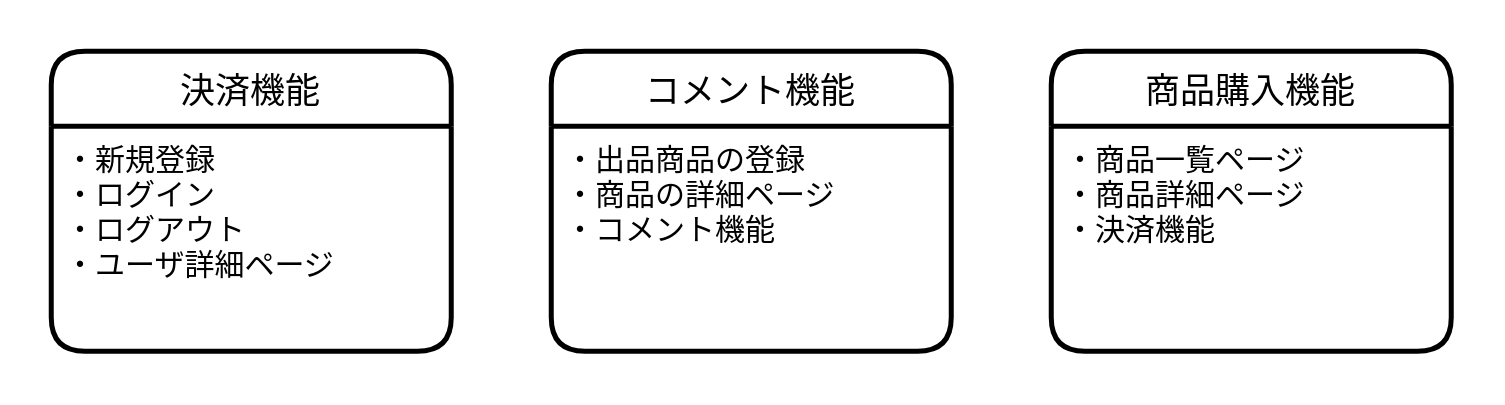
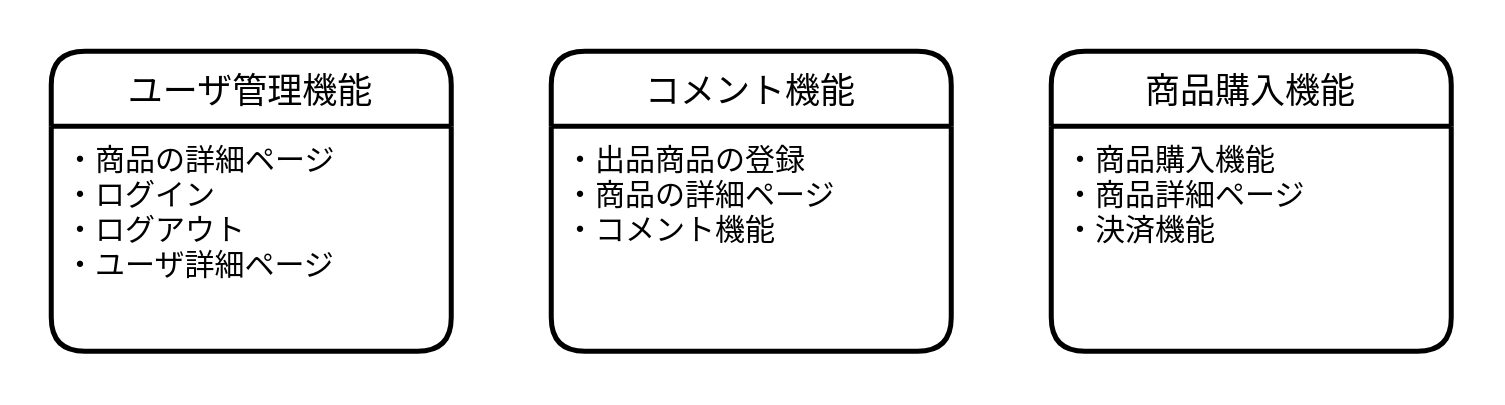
- <mxCell id="2" value="決済機能" style="swimlane;childLayout=stackLayout;horizontal=1;startSize=30;horizontalStack=0;rounded=1;fontSize=14;fontStyle=0;strokeWidth=2;resizeParent=0;resizeLast=1;shadow=0;dashed=0;align=center;" parent="1" vertex="1"><mxGeometry x="20" y="20" width="160" height="120" as="geometry" /></mxCell>
+ <mxCell id="2" value="ユーザ管理機能" style="swimlane;childLayout=stackLayout;horizontal=1;startSize=30;horizontalStack=0;rounded=1;fontSize=14;fontStyle=0;strokeWidth=2;resizeParent=0;resizeLast=1;shadow=0;dashed=0;align=center;" parent="1" vertex="1"><mxGeometry x="20" y="20" width="160" height="120" as="geometry" /></mxCell>
- <mxCell id="3" value="・新規登録&#10;・ログイン&#10;・ログアウト&#10;・ユーザ詳細ページ" style="align=left;strokeColor=none;fillColor=none;spacingLeft=4;fontSize=12;verticalAlign=top;resizable=0;rotatable=0;part=1;" parent="2" vertex="1"><mxGeometry y="30" width="160" height="90" as="geometry" /></mxCell>
+ <mxCell id="3" value="・商品の詳細ページ&#10;・ログイン&#10;・ログアウト&#10;・ユーザ詳細ページ" style="align=left;strokeColor=none;fillColor=none;spacingLeft=4;fontSize=12;verticalAlign=top;resizable=0;rotatable=0;part=1;" parent="2" vertex="1"><mxGeometry y="30" width="160" height="90" as="geometry" /></mxCell>
- <mxCell id="7" value="・商品一覧ページ&#10;・商品詳細ページ&#10;・決済機能" style="align=left;strokeColor=none;fillColor=none;spacingLeft=4;fontSize=12;verticalAlign=top;resizable=0;rotatable=0;part=1;" parent="6" vertex="1"><mxGeometry y="30" width="160" height="90" as="geometry" /></mxCell>
+ <mxCell id="7" value="・商品購入機能&#10;・商品詳細ページ&#10;・決済機能" style="align=left;strokeColor=none;fillColor=none;spacingLeft=4;fontSize=12;verticalAlign=top;resizable=0;rotatable=0;part=1;" parent="6" vertex="1"><mxGeometry y="30" width="160" height="90" as="geometry" /></mxCell>
